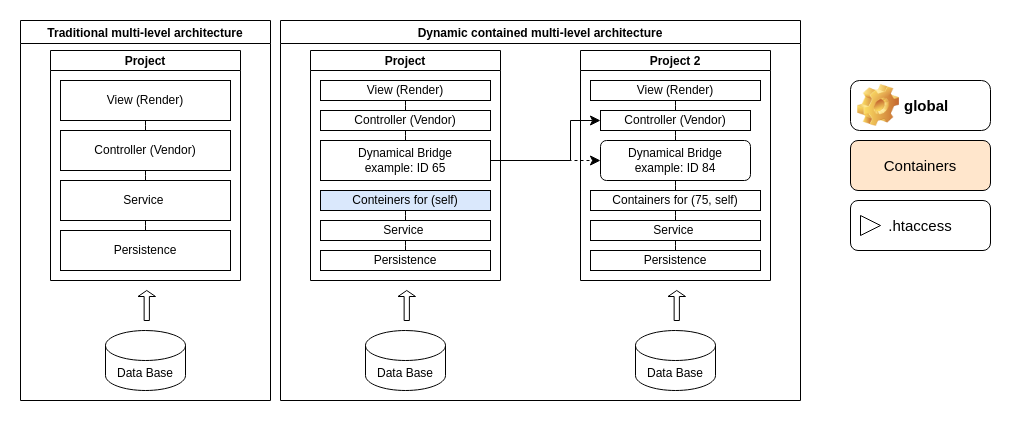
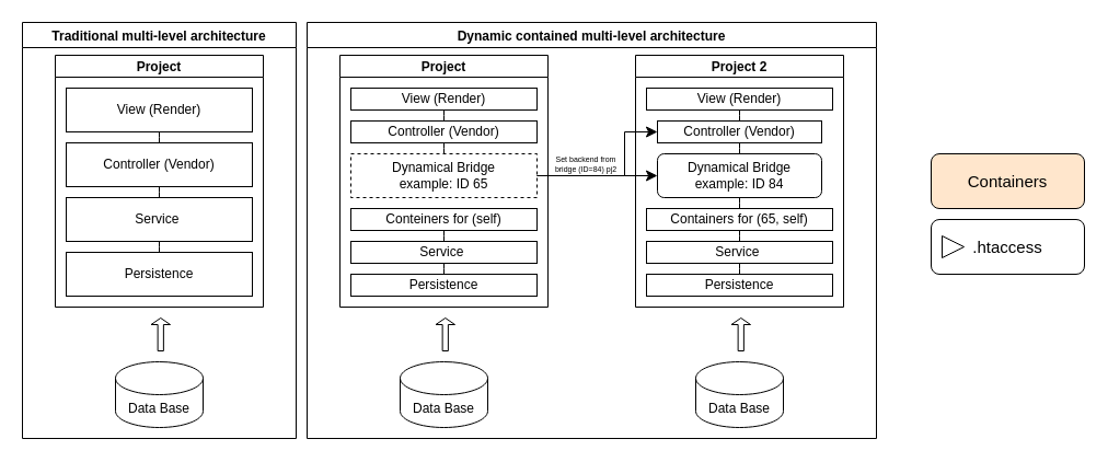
- <mxCell id="44" value="&lt;font style=&quot;font-size: 15px;&quot;&gt;global&lt;/font&gt;" style="label;whiteSpace=wrap;html=1;image=img/clipart/Gear_128x128.png;fontSize=7;arcSize=18;" parent="1" vertex="1"><mxGeometry x="850" y="80" width="140" height="50" as="geometry" /></mxCell>
+ <mxCell id="43" value="Set backend from bridge (ID=84) pj2" style="text;html=1;strokeColor=none;fillColor=none;align=center;verticalAlign=middle;whiteSpace=wrap;rounded=0;fontSize=7;" parent="13" vertex="1"><mxGeometry x="220" y="120" width="70" height="20" as="geometry" /></mxCell>
- <mxCell id="22" value="Dynamical Bridge&lt;br&gt;example: ID 65" style="whiteSpace=wrap;html=1;treeFolding=1;treeMoving=1;newEdgeStyle={&quot;edgeStyle&quot;:&quot;elbowEdgeStyle&quot;,&quot;startArrow&quot;:&quot;none&quot;,&quot;endArrow&quot;:&quot;none&quot;};" parent="14" vertex="1"><mxGeometry x="10" y="90" width="170" height="40" as="geometry" /></mxCell>
+ <mxCell id="22" value="Dynamical Bridge&lt;br&gt;example: ID 65" style="whiteSpace=wrap;html=1;treeFolding=1;treeMoving=1;newEdgeStyle={&quot;edgeStyle&quot;:&quot;elbowEdgeStyle&quot;,&quot;startArrow&quot;:&quot;none&quot;,&quot;endArrow&quot;:&quot;none&quot;};dashed=1;" parent="14" vertex="1"><mxGeometry x="10" y="90" width="170" height="40" as="geometry" /></mxCell>
- <mxCell id="41" value="" style="edgeStyle=elbowEdgeStyle;elbow=horizontal;endArrow=classic;html=1;curved=0;rounded=0;endSize=8;startSize=8;entryX=0;entryY=0.5;entryDx=0;entryDy=0;exitX=1;exitY=0.5;exitDx=0;exitDy=0;dashed=1;" parent="13" source="22" target="36" edge="1"><mxGeometry width="50" height="50" relative="1" as="geometry"><mxPoint x="210" y="150" as="sourcePoint" /><mxPoint x="260" y="100" as="targetPoint" /><Array as="points"><mxPoint x="290" y="150" /></Array></mxGeometry></mxCell>
+ <mxCell id="41" value="" style="edgeStyle=elbowEdgeStyle;elbow=horizontal;endArrow=classic;html=1;curved=0;rounded=0;endSize=8;startSize=8;entryX=0;entryY=0.5;entryDx=0;entryDy=0;exitX=1;exitY=0.5;exitDx=0;exitDy=0;" parent="13" source="22" target="36" edge="1"><mxGeometry width="50" height="50" relative="1" as="geometry"><mxPoint x="210" y="150" as="sourcePoint" /><mxPoint x="260" y="100" as="targetPoint" /><Array as="points"><mxPoint x="290" y="150" /></Array></mxGeometry></mxCell>
- <mxCell id="24" value="Conteiners for (self)" style="whiteSpace=wrap;html=1;treeFolding=1;treeMoving=1;newEdgeStyle={&quot;edgeStyle&quot;:&quot;elbowEdgeStyle&quot;,&quot;startArrow&quot;:&quot;none&quot;,&quot;endArrow&quot;:&quot;none&quot;};fillColor=#dae8fc;" parent="14" vertex="1"><mxGeometry x="10" y="140" width="170" height="20" as="geometry" /></mxCell>
+ <mxCell id="24" value="Conteiners for (self)" style="whiteSpace=wrap;html=1;treeFolding=1;treeMoving=1;newEdgeStyle={&quot;edgeStyle&quot;:&quot;elbowEdgeStyle&quot;,&quot;startArrow&quot;:&quot;none&quot;,&quot;endArrow&quot;:&quot;none&quot;};" parent="14" vertex="1"><mxGeometry x="10" y="140" width="170" height="20" as="geometry" /></mxCell>
- <mxCell id="38" value="Containers for (75, self)" style="whiteSpace=wrap;html=1;treeFolding=1;treeMoving=1;newEdgeStyle={&quot;edgeStyle&quot;:&quot;elbowEdgeStyle&quot;,&quot;startArrow&quot;:&quot;none&quot;,&quot;endArrow&quot;:&quot;none&quot;};" parent="27" vertex="1"><mxGeometry x="10" y="140" width="170" height="20" as="geometry" /></mxCell>
+ <mxCell id="38" value="Containers for (65, self)" style="whiteSpace=wrap;html=1;treeFolding=1;treeMoving=1;newEdgeStyle={&quot;edgeStyle&quot;:&quot;elbowEdgeStyle&quot;,&quot;startArrow&quot;:&quot;none&quot;,&quot;endArrow&quot;:&quot;none&quot;};" parent="27" vertex="1"><mxGeometry x="10" y="140" width="170" height="20" as="geometry" /></mxCell>
